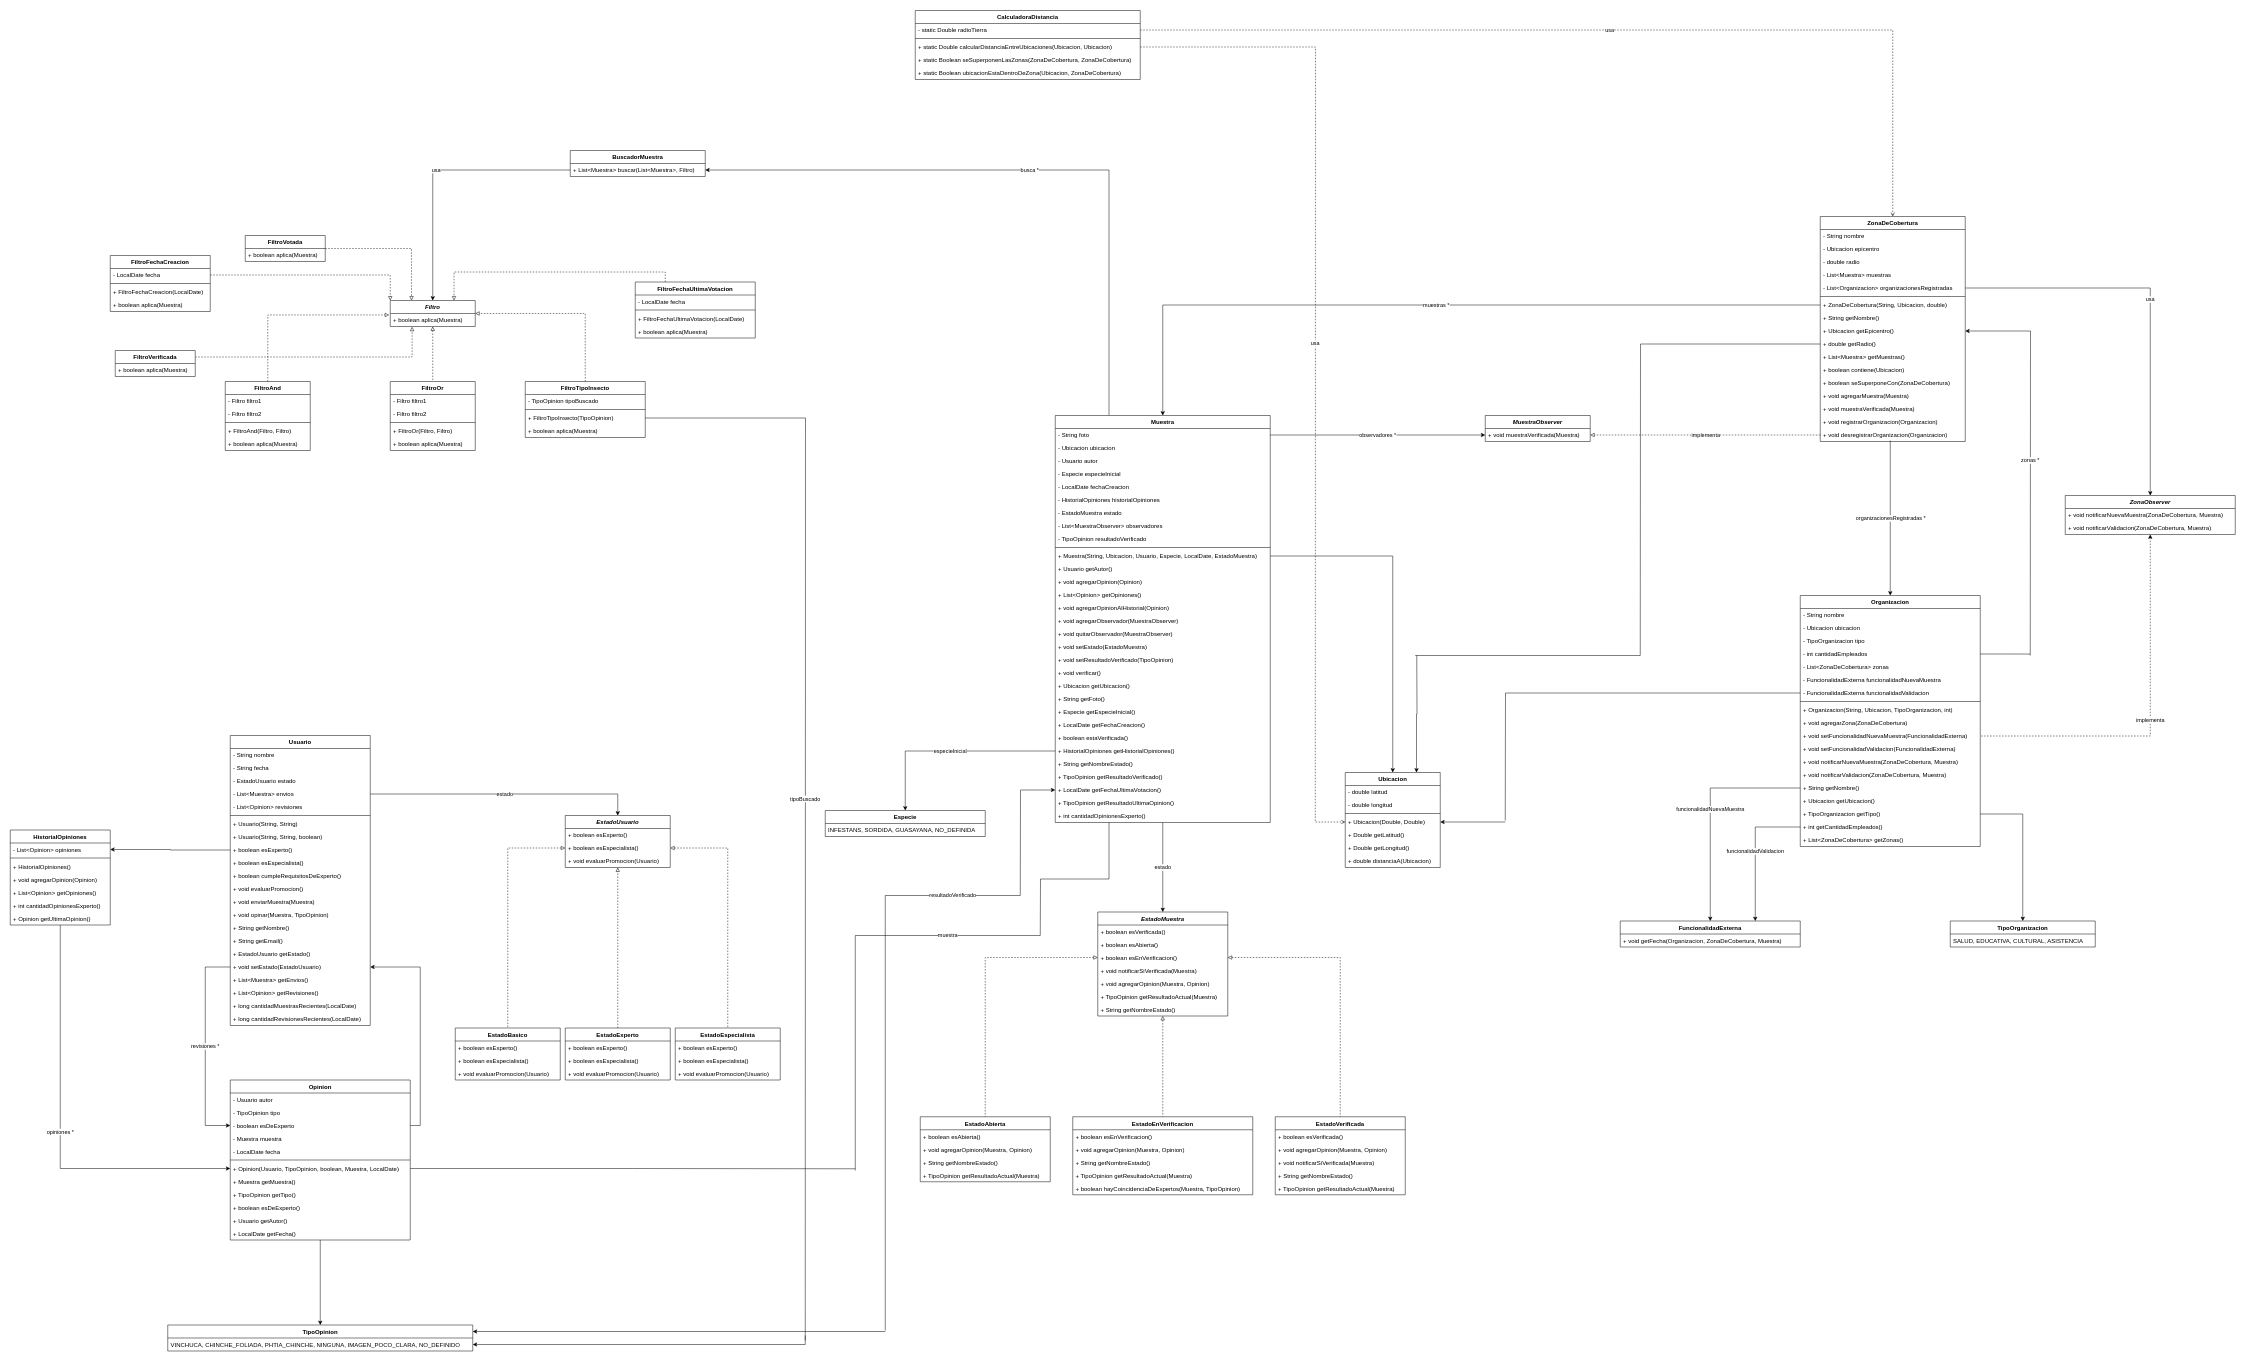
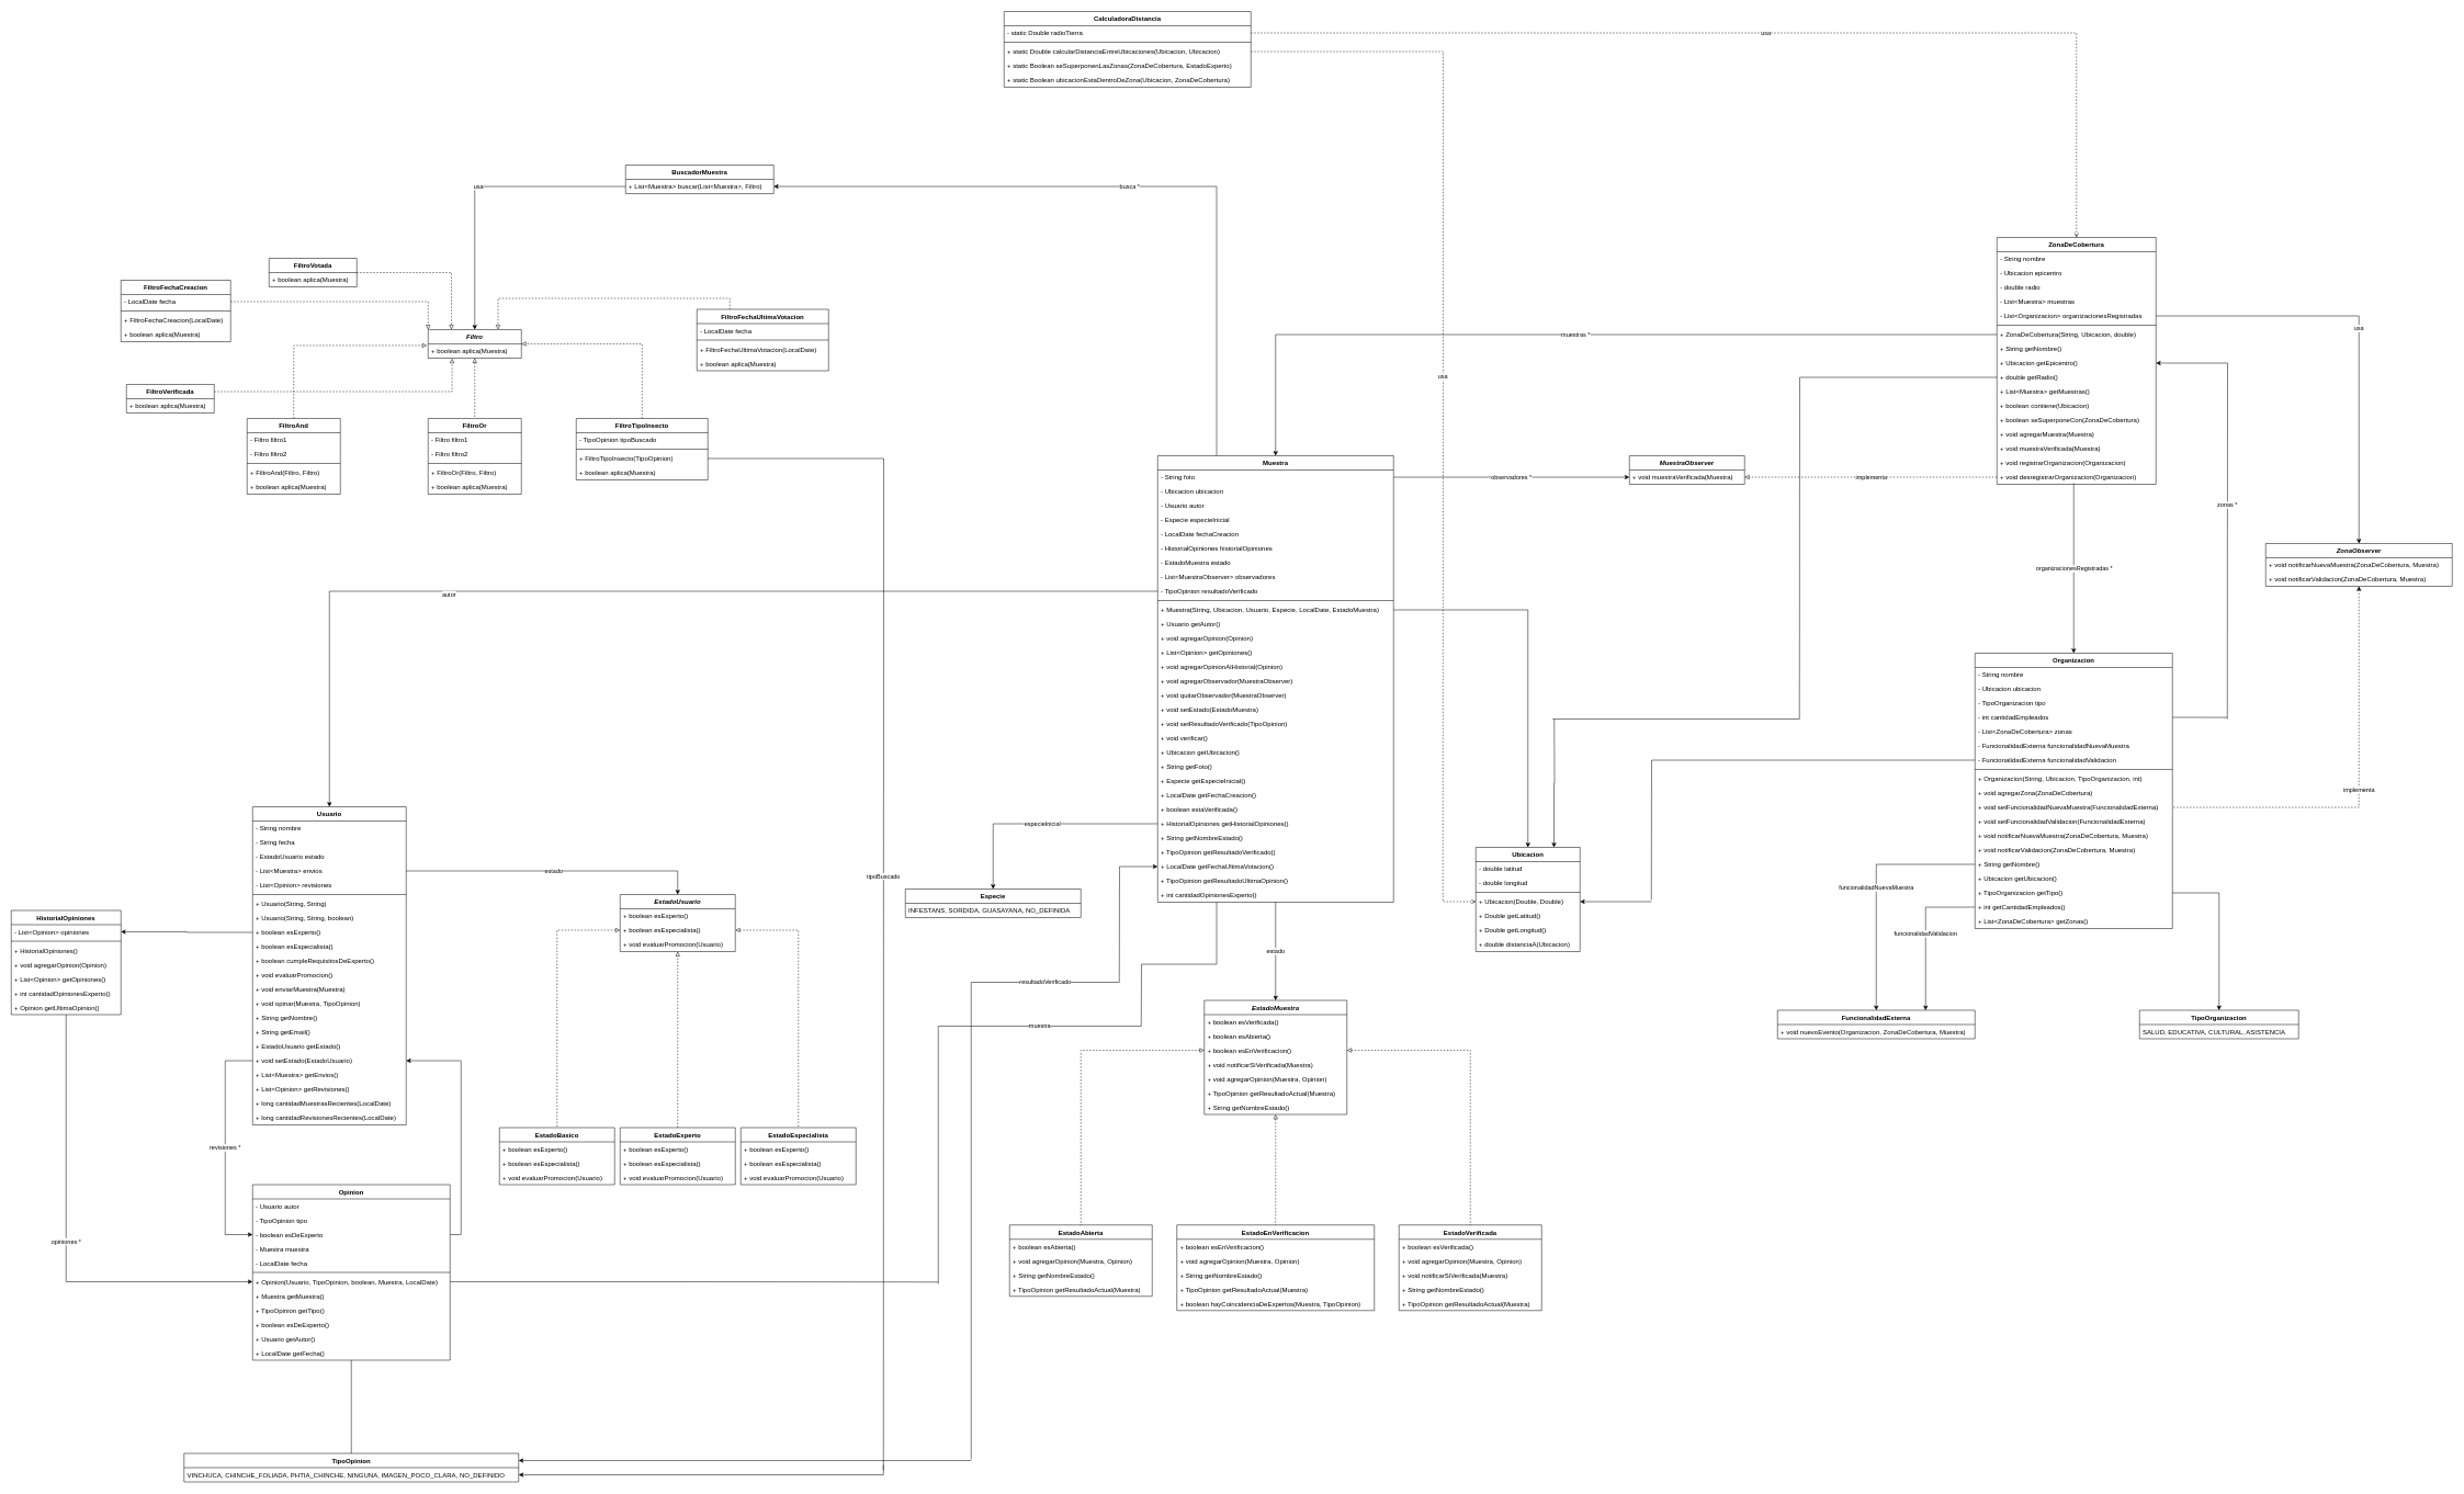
- <mxCell id="170" value="+ static Boolean seSuperponenLasZonas(ZonaDeCobertura, ZonaDeCobertura)" style="text;strokeColor=none;fillColor=none;align=left;verticalAlign=top;spacingLeft=4;spacingRight=4;overflow=hidden;rotatable=0;points=[[0,0.5],[1,0.5]];portConstraint=eastwest;" parent="165" vertex="1"><mxGeometry y="86" width="450" height="26" as="geometry" /></mxCell>
+ <mxCell id="170" value="+ static Boolean seSuperponenLasZonas(ZonaDeCobertura, EstadoExperto)" style="text;strokeColor=none;fillColor=none;align=left;verticalAlign=top;spacingLeft=4;spacingRight=4;overflow=hidden;rotatable=0;points=[[0,0.5],[1,0.5]];portConstraint=eastwest;" parent="165" vertex="1"><mxGeometry y="86" width="450" height="26" as="geometry" /></mxCell>
+ <mxCell id="197" style="edgeStyle=orthogonalEdgeStyle;rounded=0;orthogonalLoop=1;jettySize=auto;html=1;exitX=0;exitY=0.5;exitDx=0;exitDy=0;entryX=0.5;entryY=0;entryDx=0;entryDy=0;" parent="1" source="14" target="79" edge="1"><mxGeometry relative="1" as="geometry" /></mxCell>
+ <mxCell id="198" value="autor" style="edgeLabel;html=1;align=center;verticalAlign=middle;resizable=0;points=[];" parent="197" vertex="1" connectable="0"><mxGeometry x="0.359" y="5" relative="1" as="geometry"><mxPoint as="offset" /></mxGeometry></mxCell>
- <mxCell id="130" value="+ void getFecha(Organizacion, ZonaDeCobertura, Muestra)" style="text;strokeColor=none;fillColor=none;align=left;verticalAlign=top;spacingLeft=4;spacingRight=4;overflow=hidden;rotatable=0;points=[[0,0.5],[1,0.5]];portConstraint=eastwest;" parent="129" vertex="1"><mxGeometry y="26" width="360" height="26" as="geometry" /></mxCell>
+ <mxCell id="130" value="+ void nuevoEvento(Organizacion, ZonaDeCobertura, Muestra)" style="text;strokeColor=none;fillColor=none;align=left;verticalAlign=top;spacingLeft=4;spacingRight=4;overflow=hidden;rotatable=0;points=[[0,0.5],[1,0.5]];portConstraint=eastwest;" parent="129" vertex="1"><mxGeometry y="26" width="360" height="26" as="geometry" /></mxCell>
- <mxCell id="38" style="edgeStyle=orthogonalEdgeStyle;rounded=0;orthogonalLoop=1;jettySize=auto;html=1;exitX=0.5;exitY=1;exitDx=0;exitDy=0;entryX=0.5;entryY=0;entryDx=0;entryDy=0;" parent="1" source="39" target="65" edge="1"><mxGeometry relative="1" as="geometry"><mxPoint x="640.048" y="2600" as="targetPoint" /></mxGeometry></mxCell>
+ <mxCell id="38" style="edgeStyle=orthogonalEdgeStyle;rounded=0;orthogonalLoop=1;jettySize=auto;html=1;exitX=0.5;exitY=1;exitDx=0;exitDy=0;entryX=0.5;entryY=0;entryDx=0;entryDy=0;endArrow=none;" parent="1" source="39" target="65" edge="1"><mxGeometry relative="1" as="geometry"><mxPoint x="640.048" y="2600" as="targetPoint" /></mxGeometry></mxCell>
